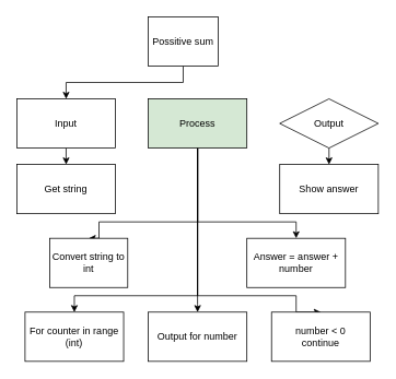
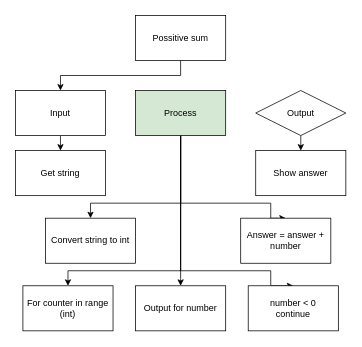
- <mxCell id="3" value="Possitive sum" style="rounded=0;whiteSpace=wrap;html=1;" vertex="1" parent="1"><mxGeometry x="180" y="20" width="85" height="60" as="geometry" /></mxCell>
+ <mxCell id="3" value="Possitive sum" style="rounded=0;whiteSpace=wrap;html=1;" vertex="1" parent="1"><mxGeometry x="180" y="20" width="120" height="60" as="geometry" /></mxCell>
- <mxCell id="15" value="Convert string to int" style="rounded=0;whiteSpace=wrap;html=1;fontFamily=Helvetica;fontSize=12;fontColor=default;strokeColor=default;fillColor=default;" vertex="1" parent="1"><mxGeometry x="60" y="290" width="95" height="60" as="geometry" /></mxCell>
+ <mxCell id="15" value="Convert string to int" style="rounded=0;whiteSpace=wrap;html=1;fontFamily=Helvetica;fontSize=12;fontColor=default;strokeColor=default;fillColor=default;" vertex="1" parent="1"><mxGeometry x="60" y="290" width="120" height="60" as="geometry" /></mxCell>
- <mxCell id="19" value="Answer = answer + number" style="rounded=0;whiteSpace=wrap;html=1;fontFamily=Helvetica;fontSize=12;fontColor=default;strokeColor=default;fillColor=default;" vertex="1" parent="1"><mxGeometry x="300" y="290" width="120" height="60" as="geometry" /></mxCell>
+ <mxCell id="19" value="Answer = answer + number" style="rounded=0;whiteSpace=wrap;html=1;fontFamily=Helvetica;fontSize=12;fontColor=default;strokeColor=default;fillColor=default;" vertex="1" parent="1"><mxGeometry x="320" y="290" width="120" height="60" as="geometry" /></mxCell>
